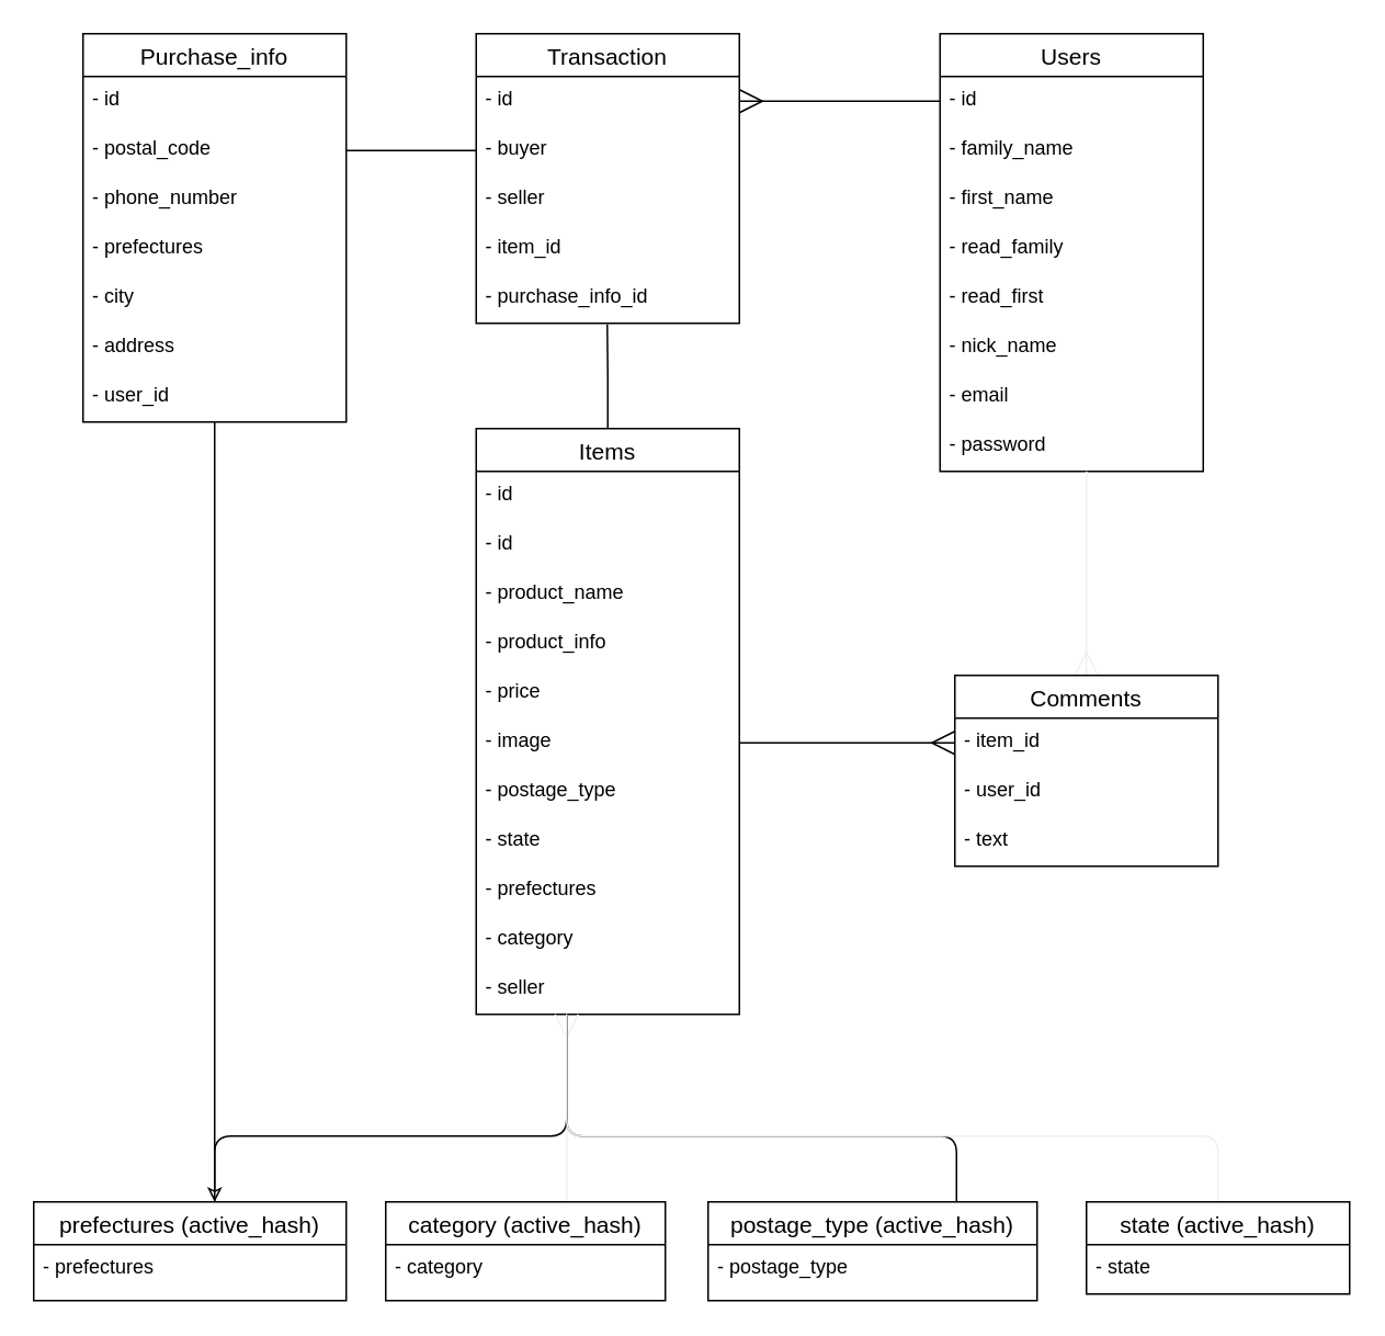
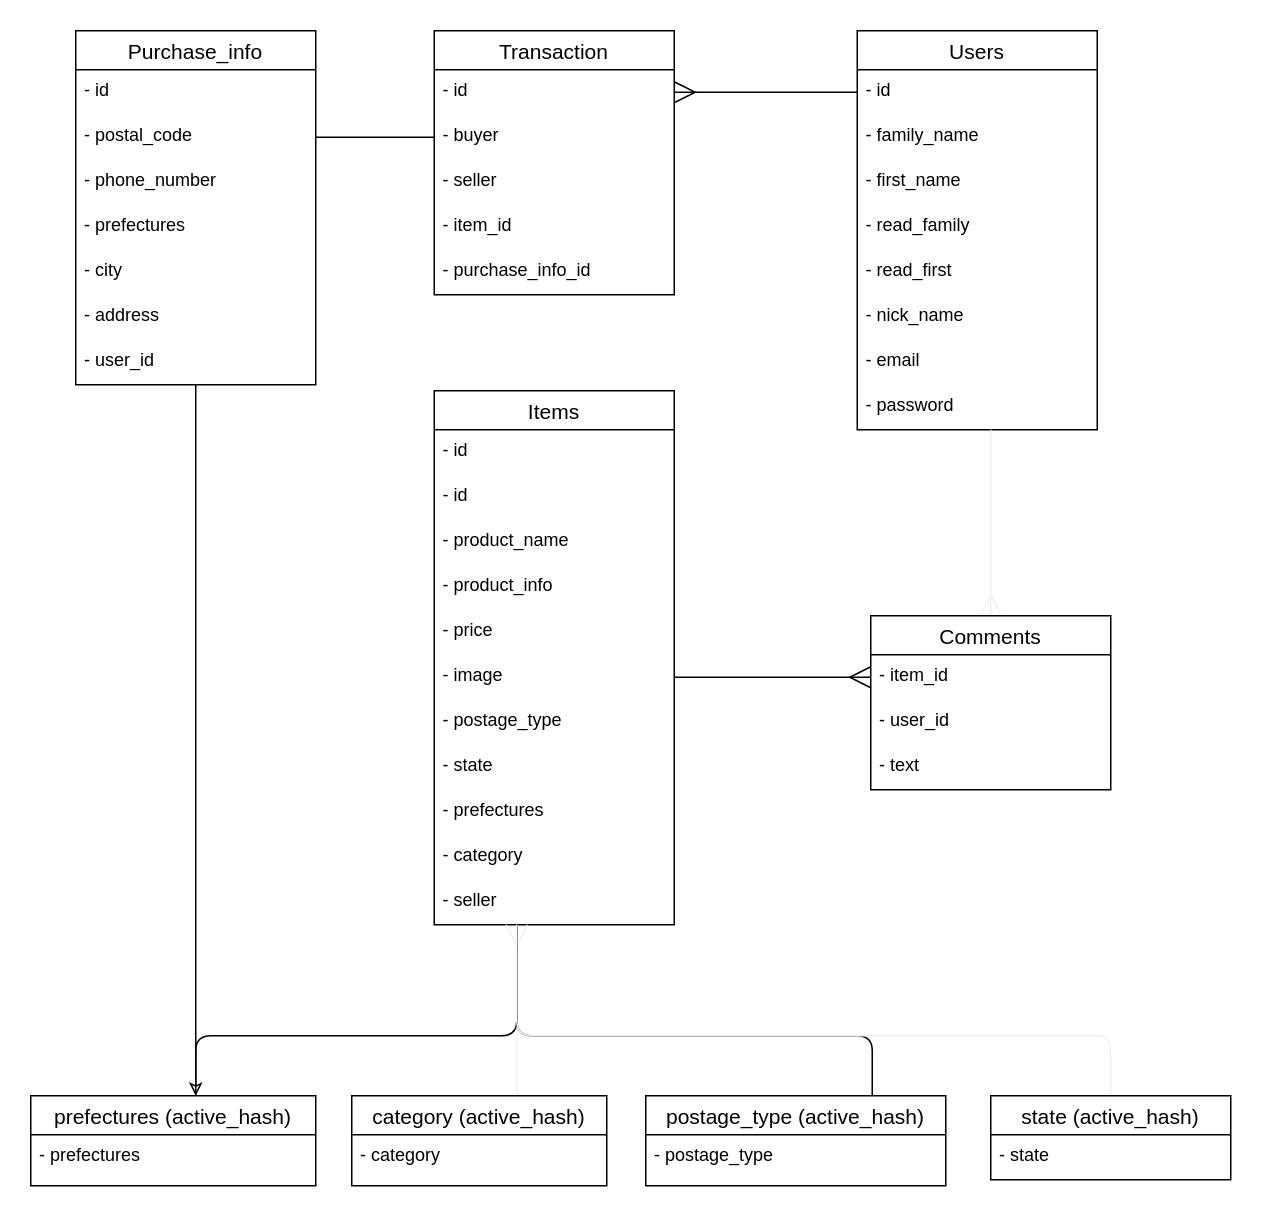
- <mxCell id="11" style="edgeStyle=orthogonalEdgeStyle;rounded=0;orthogonalLoop=1;jettySize=auto;html=1;entryX=0.498;entryY=1.022;entryDx=0;entryDy=0;entryPerimeter=0;endArrow=none;endFill=0;" edge="1" parent="1" source="12" target="38"><mxGeometry relative="1" as="geometry"><mxPoint x="369" y="160" as="targetPoint" /></mxGeometry></mxCell>
